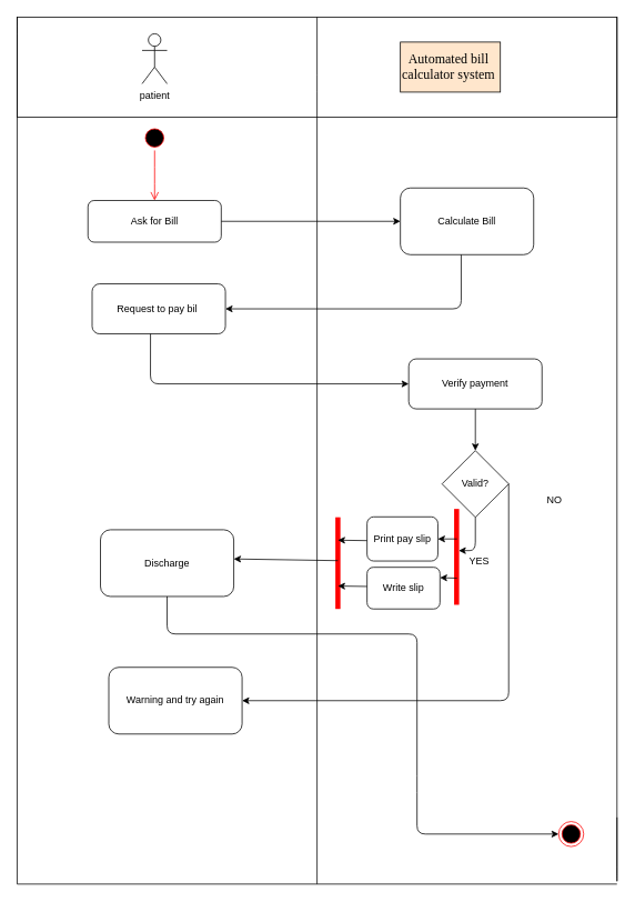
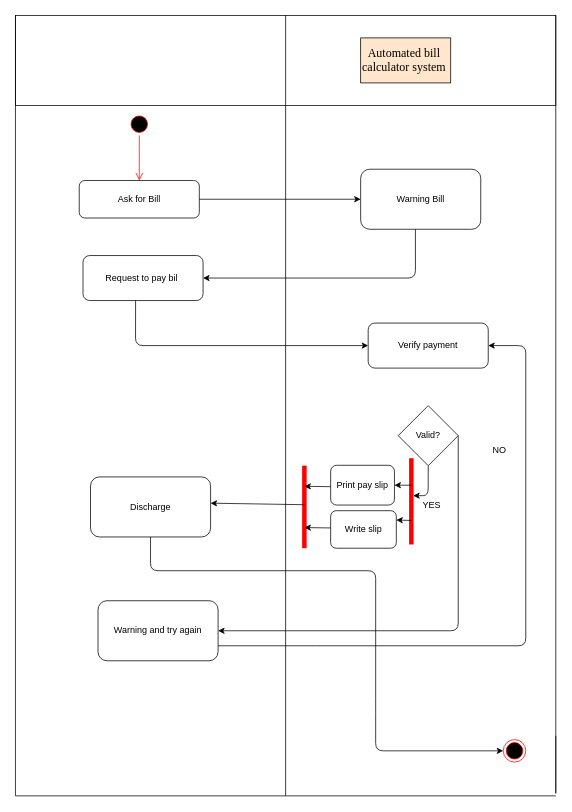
- <mxCell id="6" value="patient" style="shape=umlActor;verticalLabelPosition=bottom;verticalAlign=top;html=1;outlineConnect=0;" vertex="1" parent="1"><mxGeometry x="170" y="40" width="30" height="60" as="geometry" /></mxCell>
- <mxCell id="12" value="Calculate Bill" style="shape=rect;html=1;rounded=1;whiteSpace=wrap;align=center;" vertex="1" parent="1"><mxGeometry x="480" y="225" width="160" height="80" as="geometry" /></mxCell>
+ <mxCell id="12" value="Warning Bill" style="shape=rect;html=1;rounded=1;whiteSpace=wrap;align=center;" vertex="1" parent="1"><mxGeometry x="480" y="225" width="160" height="80" as="geometry" /></mxCell>
- <mxCell id="18" value="" style="endArrow=classic;html=1;exitX=0.5;exitY=1;exitDx=0;exitDy=0;entryX=0.5;entryY=0;entryDx=0;entryDy=0;" edge="1" parent="1" source="16" target="17"><mxGeometry width="50" height="50" relative="1" as="geometry"><mxPoint x="540" y="560" as="sourcePoint" /><mxPoint x="590" y="510" as="targetPoint" /></mxGeometry></mxCell>
+ <mxCell id="33" value="" style="endArrow=classic;html=1;exitX=1;exitY=0.75;exitDx=0;exitDy=0;entryX=1;entryY=0.5;entryDx=0;entryDy=0;" edge="1" parent="1" source="31" target="16"><mxGeometry width="50" height="50" relative="1" as="geometry"><mxPoint x="300" y="910" as="sourcePoint" /><mxPoint x="700" y="460" as="targetPoint" /><Array as="points"><mxPoint x="420" y="860" /><mxPoint x="700" y="860" /><mxPoint x="700" y="460" /></Array></mxGeometry></mxCell>
